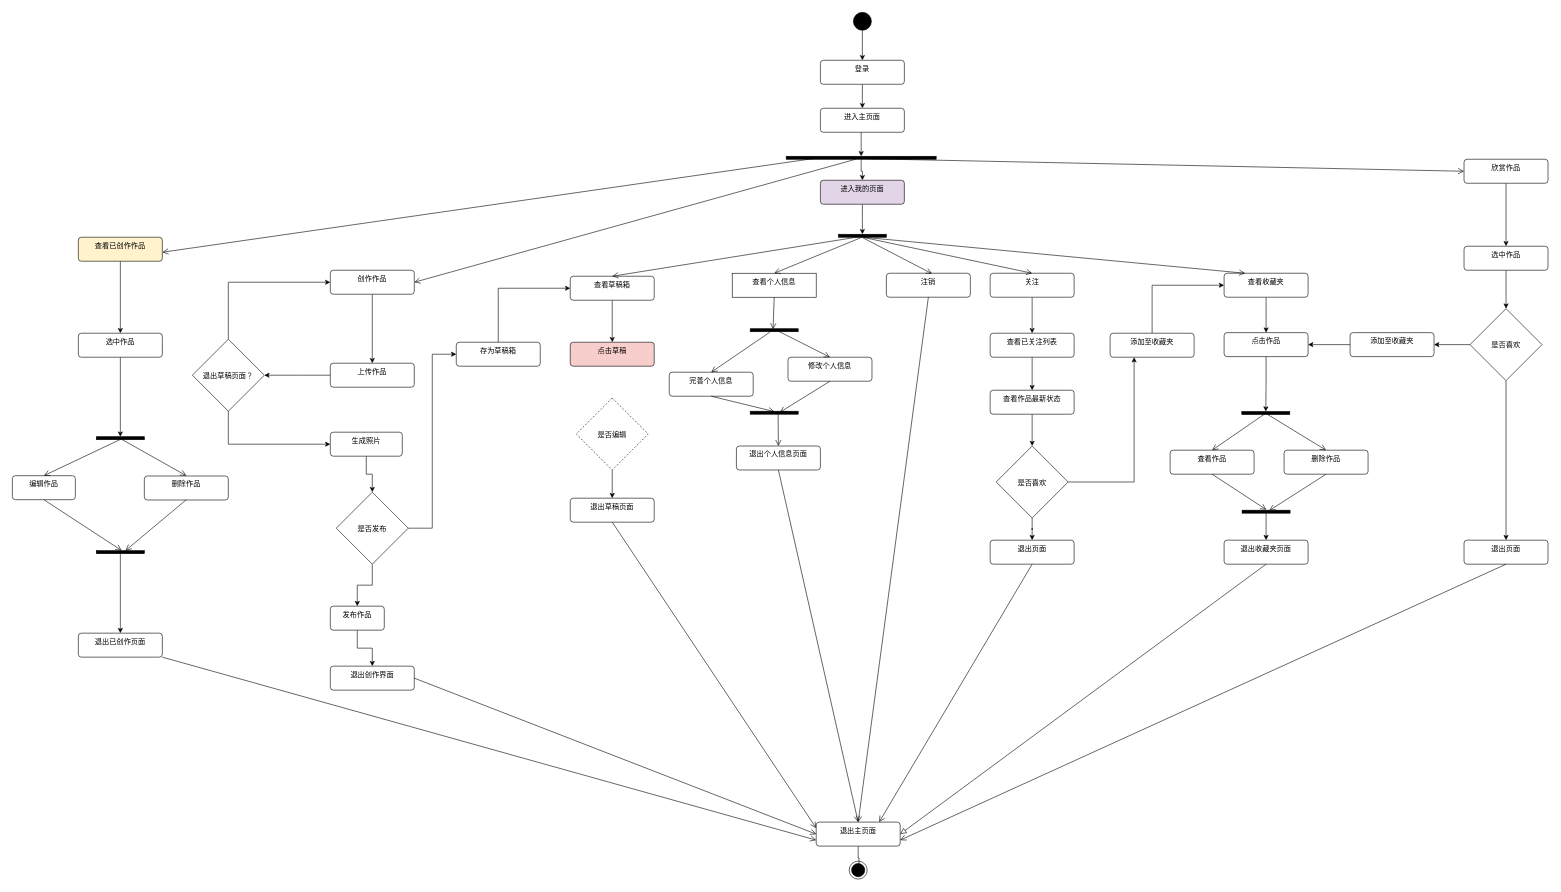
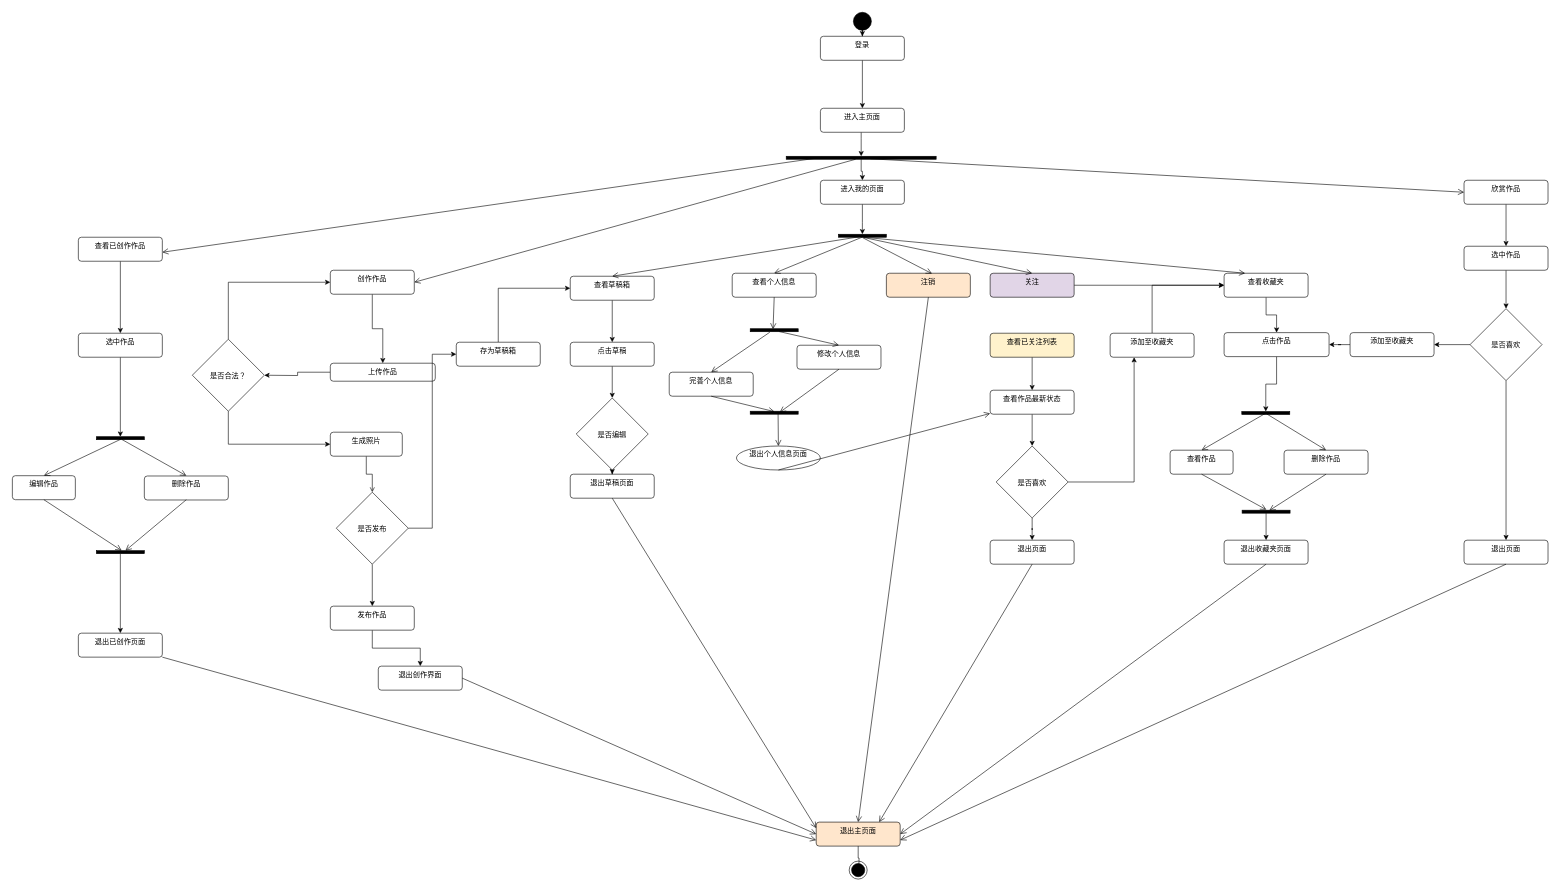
- <mxCell id="8" value="登录" style="html=1;align=center;verticalAlign=top;rounded=1;absoluteArcSize=1;arcSize=10;dashed=0;whiteSpace=wrap;" vertex="1" parent="1"><mxGeometry x="1367" y="100" width="140" height="40" as="geometry" /></mxCell>
+ <mxCell id="8" value="登录" style="html=1;align=center;verticalAlign=top;rounded=1;absoluteArcSize=1;arcSize=10;dashed=0;whiteSpace=wrap;" vertex="1" parent="1"><mxGeometry x="1367" y="60" width="140" height="40" as="geometry" /></mxCell>
- <mxCell id="18" value="欣赏作品" style="html=1;align=center;verticalAlign=top;rounded=1;absoluteArcSize=1;arcSize=10;dashed=0;whiteSpace=wrap;" vertex="1" parent="1"><mxGeometry x="2440" y="265" width="140" height="40" as="geometry" /></mxCell>
+ <mxCell id="18" value="欣赏作品" style="html=1;align=center;verticalAlign=top;rounded=1;absoluteArcSize=1;arcSize=10;dashed=0;whiteSpace=wrap;" vertex="1" parent="1"><mxGeometry x="2440" y="300" width="140" height="40" as="geometry" /></mxCell>
- <mxCell id="16" value="进入我的页面" style="html=1;align=center;verticalAlign=top;rounded=1;absoluteArcSize=1;arcSize=10;dashed=0;whiteSpace=wrap;fillColor=#e1d5e7;" vertex="1" parent="1"><mxGeometry x="1367" y="300" width="140" height="40" as="geometry" /></mxCell>
+ <mxCell id="16" value="进入我的页面" style="html=1;align=center;verticalAlign=top;rounded=1;absoluteArcSize=1;arcSize=10;dashed=0;whiteSpace=wrap;" vertex="1" parent="1"><mxGeometry x="1367" y="300" width="140" height="40" as="geometry" /></mxCell>
- <mxCell id="20" value="查看已创作作品" style="html=1;align=center;verticalAlign=top;rounded=1;absoluteArcSize=1;arcSize=10;dashed=0;whiteSpace=wrap;fillColor=#fff2cc;" vertex="1" parent="1"><mxGeometry x="130" y="395" width="140" height="40" as="geometry" /></mxCell>
+ <mxCell id="20" value="查看已创作作品" style="html=1;align=center;verticalAlign=top;rounded=1;absoluteArcSize=1;arcSize=10;dashed=0;whiteSpace=wrap;" vertex="1" parent="1"><mxGeometry x="130" y="395" width="140" height="40" as="geometry" /></mxCell>
- <mxCell id="35" value="查看个人信息" style="html=1;align=center;verticalAlign=top;absoluteArcSize=1;arcSize=10;dashed=0;whiteSpace=wrap;rounded=0;" vertex="1" parent="1"><mxGeometry x="1220" y="455" width="140" height="40" as="geometry" /></mxCell>
+ <mxCell id="35" value="查看个人信息" style="html=1;align=center;verticalAlign=top;rounded=1;absoluteArcSize=1;arcSize=10;dashed=0;whiteSpace=wrap;" vertex="1" parent="1"><mxGeometry x="1220" y="455" width="140" height="40" as="geometry" /></mxCell>
- <mxCell id="36" value="注销" style="html=1;align=center;verticalAlign=top;rounded=1;absoluteArcSize=1;arcSize=10;dashed=0;whiteSpace=wrap;" vertex="1" parent="1"><mxGeometry x="1477" y="455" width="140" height="40" as="geometry" /></mxCell>
+ <mxCell id="36" value="注销" style="html=1;align=center;verticalAlign=top;rounded=1;absoluteArcSize=1;arcSize=10;dashed=0;whiteSpace=wrap;fillColor=#ffe6cc;" vertex="1" parent="1"><mxGeometry x="1477" y="455" width="140" height="40" as="geometry" /></mxCell>
- <mxCell id="38" value="关注" style="html=1;align=center;verticalAlign=top;rounded=1;absoluteArcSize=1;arcSize=10;dashed=0;whiteSpace=wrap;" vertex="1" parent="1"><mxGeometry x="1650" y="455" width="140" height="40" as="geometry" /></mxCell>
+ <mxCell id="38" value="关注" style="html=1;align=center;verticalAlign=top;rounded=1;absoluteArcSize=1;arcSize=10;dashed=0;whiteSpace=wrap;fillColor=#e1d5e7;" vertex="1" parent="1"><mxGeometry x="1650" y="455" width="140" height="40" as="geometry" /></mxCell>
- <mxCell id="37" value="" style="edgeStyle=orthogonalEdgeStyle;rounded=0;orthogonalLoop=1;jettySize=auto;html=1;" edge="1" parent="1" source="38" target="58"><mxGeometry relative="1" as="geometry" /></mxCell>
+ <mxCell id="37" value="" style="edgeStyle=orthogonalEdgeStyle;rounded=0;orthogonalLoop=1;jettySize=auto;html=1;" edge="1" parent="1" source="38" target="40"><mxGeometry relative="1" as="geometry" /></mxCell>
- <mxCell id="58" value="查看已关注列表" style="html=1;align=center;verticalAlign=top;rounded=1;absoluteArcSize=1;arcSize=10;dashed=0;whiteSpace=wrap;" vertex="1" parent="1"><mxGeometry x="1650" y="555" width="140" height="40" as="geometry" /></mxCell>
+ <mxCell id="58" value="查看已关注列表" style="html=1;align=center;verticalAlign=top;rounded=1;absoluteArcSize=1;arcSize=10;dashed=0;whiteSpace=wrap;fillColor=#fff2cc;" vertex="1" parent="1"><mxGeometry x="1650" y="555" width="140" height="40" as="geometry" /></mxCell>
- <mxCell id="68" value="点击作品" style="html=1;align=center;verticalAlign=top;rounded=1;absoluteArcSize=1;arcSize=10;dashed=0;whiteSpace=wrap;" vertex="1" parent="1"><mxGeometry x="2040" y="554" width="140" height="40" as="geometry" /></mxCell>
+ <mxCell id="68" value="点击作品" style="html=1;align=center;verticalAlign=top;rounded=1;absoluteArcSize=1;arcSize=10;dashed=0;whiteSpace=wrap;" vertex="1" parent="1"><mxGeometry x="2040" y="554" width="175" height="40" as="geometry" /></mxCell>
- <mxCell id="42" value="点击草稿" style="html=1;align=center;verticalAlign=top;rounded=1;absoluteArcSize=1;arcSize=10;dashed=0;whiteSpace=wrap;fillColor=#f8cecc;" vertex="1" parent="1"><mxGeometry x="950" y="570" width="140" height="40" as="geometry" /></mxCell>
+ <mxCell id="42" value="点击草稿" style="html=1;align=center;verticalAlign=top;rounded=1;absoluteArcSize=1;arcSize=10;dashed=0;whiteSpace=wrap;" vertex="1" parent="1"><mxGeometry x="950" y="570" width="140" height="40" as="geometry" /></mxCell>
- <mxCell id="48" value="修改个人信息" style="html=1;align=center;verticalAlign=top;rounded=1;absoluteArcSize=1;arcSize=10;dashed=0;whiteSpace=wrap;" vertex="1" parent="1"><mxGeometry x="1313" y="595" width="140" height="40" as="geometry" /></mxCell>
+ <mxCell id="48" value="修改个人信息" style="html=1;align=center;verticalAlign=top;rounded=1;absoluteArcSize=1;arcSize=10;dashed=0;whiteSpace=wrap;" vertex="1" parent="1"><mxGeometry x="1328" y="575" width="140" height="40" as="geometry" /></mxCell>
- <mxCell id="101" value="上传作品" style="html=1;align=center;verticalAlign=top;rounded=1;absoluteArcSize=1;arcSize=10;dashed=0;whiteSpace=wrap;" vertex="1" parent="1"><mxGeometry x="550" y="605" width="140" height="40" as="geometry" /></mxCell>
+ <mxCell id="101" value="上传作品" style="html=1;align=center;verticalAlign=top;rounded=1;absoluteArcSize=1;arcSize=10;dashed=0;whiteSpace=wrap;" vertex="1" parent="1"><mxGeometry x="550" y="605" width="175" height="30" as="geometry" /></mxCell>
- <mxCell id="104" value="退出草稿页面？" style="rhombus;aspect=fixed;" vertex="1" parent="1"><mxGeometry x="320" y="565" width="120" height="120" as="geometry" /></mxCell>
+ <mxCell id="104" value="是否合法？" style="rhombus;aspect=fixed;" vertex="1" parent="1"><mxGeometry x="320" y="565" width="120" height="120" as="geometry" /></mxCell>
+ <mxCell id="41" value="" style="edgeStyle=orthogonalEdgeStyle;rounded=0;orthogonalLoop=1;jettySize=auto;html=1;" edge="1" parent="1" source="42" target="44"><mxGeometry relative="1" as="geometry" /></mxCell>
- <mxCell id="44" value="是否编辑" style="rhombus;aspect=fixed;dashed=1;" vertex="1" parent="1"><mxGeometry x="960" y="663" width="120" height="120" as="geometry" /></mxCell>
+ <mxCell id="44" value="是否编辑" style="rhombus;aspect=fixed;" vertex="1" parent="1"><mxGeometry x="960" y="663" width="120" height="120" as="geometry" /></mxCell>
- <mxCell id="50" value="退出个人信息页面" style="html=1;align=center;verticalAlign=top;rounded=1;absoluteArcSize=1;arcSize=10;dashed=0;whiteSpace=wrap;" vertex="1" parent="1"><mxGeometry x="1227" y="743" width="140" height="40" as="geometry" /></mxCell>
+ <mxCell id="50" value="退出个人信息页面" style="ellipse;html=1;align=center;verticalAlign=top;absoluteArcSize=1;arcSize=10;dashed=0;whiteSpace=wrap;" vertex="1" parent="1"><mxGeometry x="1227" y="743" width="140" height="40" as="geometry" /></mxCell>
- <mxCell id="70" value="查看作品" style="html=1;align=center;verticalAlign=top;rounded=1;absoluteArcSize=1;arcSize=10;dashed=0;whiteSpace=wrap;" vertex="1" parent="1"><mxGeometry x="1950" y="750" width="140" height="40" as="geometry" /></mxCell>
+ <mxCell id="70" value="查看作品" style="html=1;align=center;verticalAlign=top;rounded=1;absoluteArcSize=1;arcSize=10;dashed=0;whiteSpace=wrap;" vertex="1" parent="1"><mxGeometry x="1950" y="750" width="105" height="40" as="geometry" /></mxCell>
- <mxCell id="105" value="" style="edgeStyle=orthogonalEdgeStyle;rounded=0;orthogonalLoop=1;jettySize=auto;html=1;" edge="1" parent="1" source="106" target="109"><mxGeometry relative="1" as="geometry" /></mxCell>
+ <mxCell id="105" value="" style="edgeStyle=orthogonalEdgeStyle;rounded=0;orthogonalLoop=1;jettySize=auto;html=1;endArrow=open;" edge="1" parent="1" source="106" target="109"><mxGeometry relative="1" as="geometry" /></mxCell>
- <mxCell id="45" value="退出草稿页面" style="html=1;align=center;verticalAlign=top;rounded=1;absoluteArcSize=1;arcSize=10;dashed=0;whiteSpace=wrap;" vertex="1" parent="1"><mxGeometry x="950" y="830" width="140" height="40" as="geometry" /></mxCell>
+ <mxCell id="45" value="退出草稿页面" style="html=1;align=center;verticalAlign=top;rounded=1;absoluteArcSize=1;arcSize=10;dashed=0;whiteSpace=wrap;" vertex="1" parent="1"><mxGeometry x="950" y="790" width="140" height="40" as="geometry" /></mxCell>
- <mxCell id="113" value="发布作品" style="html=1;align=center;verticalAlign=top;rounded=1;absoluteArcSize=1;arcSize=10;dashed=0;whiteSpace=wrap;" vertex="1" parent="1"><mxGeometry x="550" y="1010" width="90" height="40" as="geometry" /></mxCell>
+ <mxCell id="113" value="发布作品" style="html=1;align=center;verticalAlign=top;rounded=1;absoluteArcSize=1;arcSize=10;dashed=0;whiteSpace=wrap;" vertex="1" parent="1"><mxGeometry x="550" y="1010" width="140" height="40" as="geometry" /></mxCell>
- <mxCell id="86" value="" style="endArrow=open;startArrow=none;endFill=0;startFill=0;endSize=8;html=1;verticalAlign=bottom;labelBackgroundColor=none;strokeWidth=1;rounded=0;entryX=0.5;entryY=0;entryDx=0;entryDy=0;exitX=0.5;exitY=1;exitDx=0;exitDy=0;" edge="1" parent="1" source="50" target="5"><mxGeometry width="160" relative="1" as="geometry"><mxPoint x="1350" y="830" as="sourcePoint" /><mxPoint x="1510" y="830" as="targetPoint" /></mxGeometry></mxCell>
+ <mxCell id="86" value="" style="endArrow=open;startArrow=none;endFill=0;startFill=0;endSize=8;html=1;verticalAlign=bottom;labelBackgroundColor=none;strokeWidth=1;rounded=0;exitX=0.5;exitY=1;exitDx=0;exitDy=0;" edge="1" parent="1" source="50" target="60"><mxGeometry width="160" relative="1" as="geometry"><mxPoint x="1350" y="830" as="sourcePoint" /><mxPoint x="1510" y="830" as="targetPoint" /></mxGeometry></mxCell>
- <mxCell id="114" value="退出创作界面" style="html=1;align=center;verticalAlign=top;rounded=1;absoluteArcSize=1;arcSize=10;dashed=0;whiteSpace=wrap;" vertex="1" parent="1"><mxGeometry x="550" y="1110" width="140" height="40" as="geometry" /></mxCell>
+ <mxCell id="114" value="退出创作界面" style="html=1;align=center;verticalAlign=top;rounded=1;absoluteArcSize=1;arcSize=10;dashed=0;whiteSpace=wrap;" vertex="1" parent="1"><mxGeometry x="630" y="1110" width="140" height="40" as="geometry" /></mxCell>
- <mxCell id="93" value="" style="endArrow=block;startArrow=none;endFill=0;startFill=0;endSize=8;html=1;verticalAlign=bottom;labelBackgroundColor=none;strokeWidth=1;rounded=0;exitX=0.5;exitY=1;exitDx=0;exitDy=0;entryX=1;entryY=0.5;entryDx=0;entryDy=0;" edge="1" parent="1" source="78" target="5"><mxGeometry width="160" relative="1" as="geometry"><mxPoint x="2110" y="1030" as="sourcePoint" /><mxPoint x="2270" y="1030" as="targetPoint" /></mxGeometry></mxCell>
+ <mxCell id="93" value="" style="endArrow=open;startArrow=none;endFill=0;startFill=0;endSize=8;html=1;verticalAlign=bottom;labelBackgroundColor=none;strokeWidth=1;rounded=0;exitX=0.5;exitY=1;exitDx=0;exitDy=0;entryX=1;entryY=0.5;entryDx=0;entryDy=0;" edge="1" parent="1" source="78" target="5"><mxGeometry width="160" relative="1" as="geometry"><mxPoint x="2110" y="1030" as="sourcePoint" /><mxPoint x="2270" y="1030" as="targetPoint" /></mxGeometry></mxCell>
- <mxCell id="5" value="退出主页面" style="html=1;align=center;verticalAlign=top;rounded=1;absoluteArcSize=1;arcSize=10;dashed=0;whiteSpace=wrap;" vertex="1" parent="1"><mxGeometry x="1360" y="1370" width="140" height="40" as="geometry" /></mxCell>
+ <mxCell id="5" value="退出主页面" style="html=1;align=center;verticalAlign=top;rounded=1;absoluteArcSize=1;arcSize=10;dashed=0;whiteSpace=wrap;fillColor=#ffe6cc;" vertex="1" parent="1"><mxGeometry x="1360" y="1370" width="140" height="40" as="geometry" /></mxCell>
